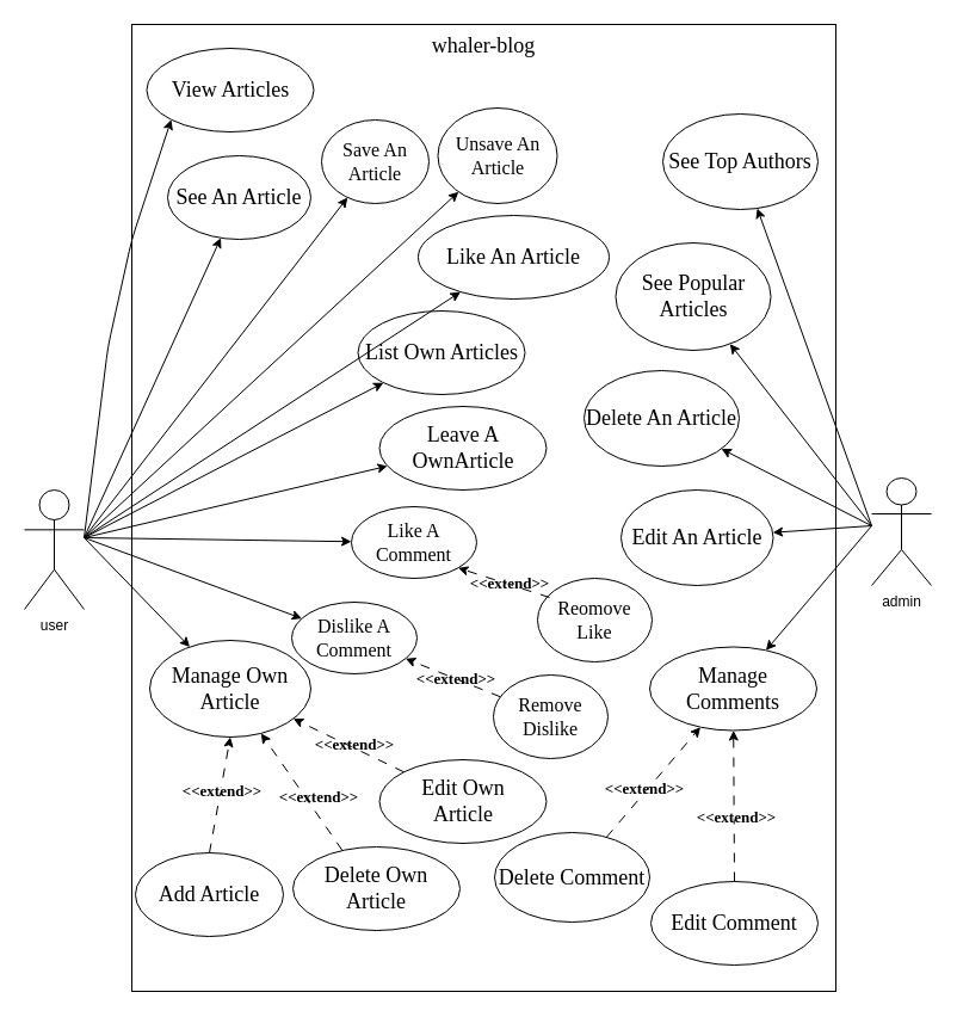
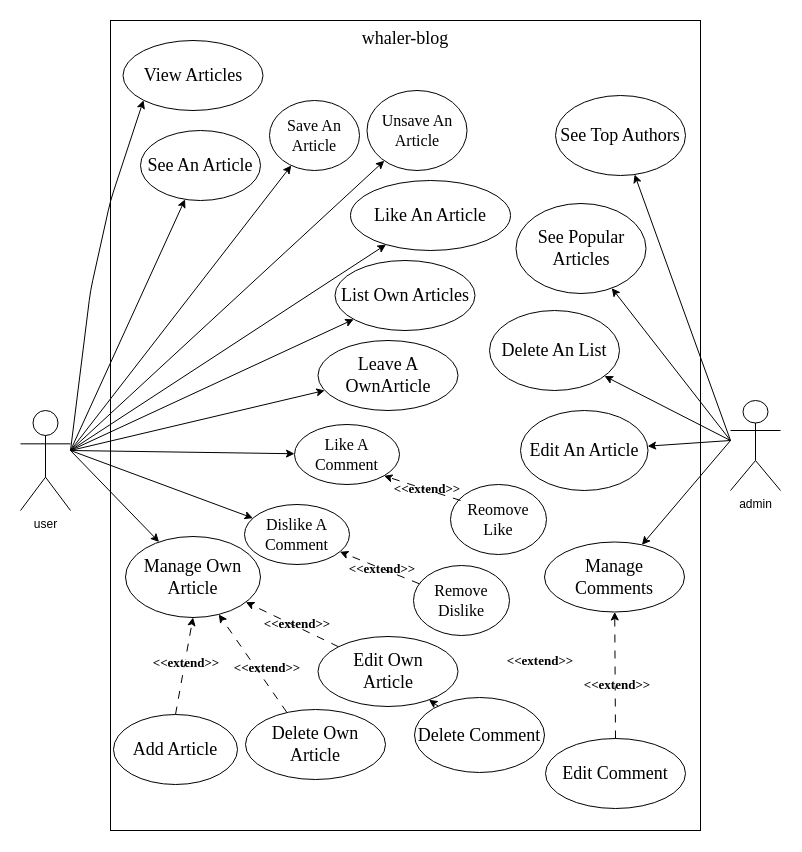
- <mxCell id="12" value="&lt;font style=&quot;font-size: 18px;&quot; face=&quot;Comic Sans MS&quot;&gt;List Own Articles&lt;/font&gt;" style="ellipse;whiteSpace=wrap;html=1;fontSize=19;" parent="1" vertex="1"><mxGeometry x="299.5" y="260" width="140" height="70" as="geometry" /></mxCell>
+ <mxCell id="12" value="&lt;font style=&quot;font-size: 18px;&quot; face=&quot;Comic Sans MS&quot;&gt;List Own Articles&lt;/font&gt;" style="ellipse;whiteSpace=wrap;html=1;fontSize=19;" parent="1" vertex="1"><mxGeometry x="334.5" y="260" width="140" height="70" as="geometry" /></mxCell>
- <mxCell id="18" value="Delete An Article" style="ellipse;whiteSpace=wrap;html=1;fontFamily=Comic Sans MS;fontSize=18;" parent="1" vertex="1"><mxGeometry x="489" y="310" width="130" height="80" as="geometry" /></mxCell>
+ <mxCell id="18" value="Delete An List" style="ellipse;whiteSpace=wrap;html=1;fontFamily=Comic Sans MS;fontSize=18;" parent="1" vertex="1"><mxGeometry x="489" y="310" width="130" height="80" as="geometry" /></mxCell>
- <mxCell id="33" value="" style="endArrow=classic;html=1;dashed=1;dashPattern=8 8;fontFamily=Comic Sans MS;fontSize=18;" parent="1" source="30" target="29" edge="1"><mxGeometry width="50" height="50" relative="1" as="geometry"><mxPoint x="290" y="600" as="sourcePoint" /><mxPoint x="340" y="550" as="targetPoint" /></mxGeometry></mxCell>
+ <mxCell id="33" value="" style="endArrow=classic;html=1;dashed=1;dashPattern=8 8;fontFamily=Comic Sans MS;fontSize=18;" parent="1" source="30" target="5" edge="1"><mxGeometry width="50" height="50" relative="1" as="geometry"><mxPoint x="290" y="600" as="sourcePoint" /><mxPoint x="340" y="550" as="targetPoint" /></mxGeometry></mxCell>
